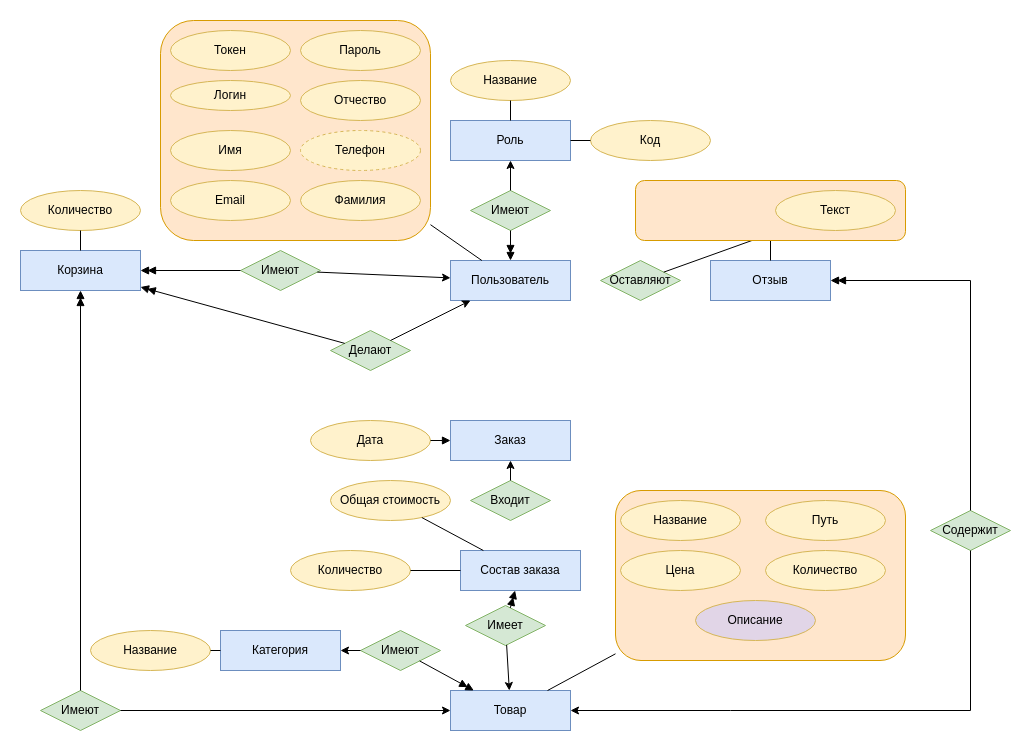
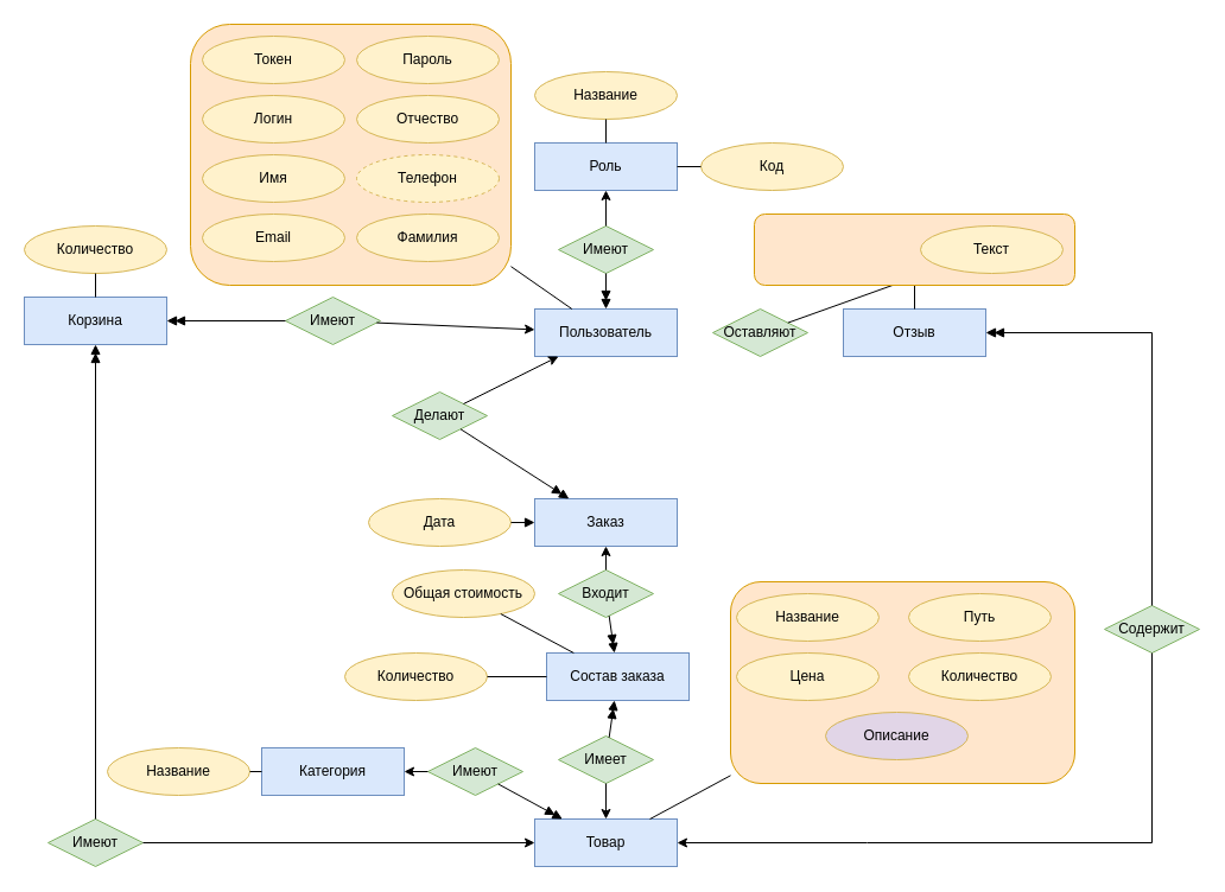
- <mxCell id="56" value="Логин" style="ellipse;whiteSpace=wrap;html=1;fillColor=#fff2cc;strokeColor=#d6b656;" parent="47" vertex="1"><mxGeometry x="10" y="60" width="120" height="30" as="geometry" /></mxCell>
+ <mxCell id="56" value="Логин" style="ellipse;whiteSpace=wrap;html=1;fillColor=#fff2cc;strokeColor=#d6b656;" parent="47" vertex="1"><mxGeometry x="10" y="60" width="120" height="40" as="geometry" /></mxCell>
- <mxCell id="19" value="" style="endArrow=doubleBlock;html=1;rounded=0;endFill=1;" parent="1" source="17" target="38" edge="1"><mxGeometry width="50" height="50" relative="1" as="geometry"><mxPoint x="520" y="270" as="sourcePoint" /><mxPoint x="520" y="300" as="targetPoint" /></mxGeometry></mxCell>
+ <mxCell id="19" value="" style="endArrow=doubleBlock;html=1;rounded=0;endFill=1;" parent="1" source="17" target="5" edge="1"><mxGeometry width="50" height="50" relative="1" as="geometry"><mxPoint x="520" y="270" as="sourcePoint" /><mxPoint x="520" y="300" as="targetPoint" /></mxGeometry></mxCell>
+ <mxCell id="21" value="" style="endArrow=doubleBlock;html=1;rounded=0;endFill=1;" parent="1" source="20" target="6" edge="1"><mxGeometry width="50" height="50" relative="1" as="geometry"><mxPoint x="520" y="410" as="sourcePoint" /><mxPoint x="520" y="440" as="targetPoint" /></mxGeometry></mxCell>
- <mxCell id="23" value="Имеет" style="rhombus;whiteSpace=wrap;html=1;fillColor=#d5e8d4;strokeColor=#82b366;" parent="1" vertex="1"><mxGeometry x="465" y="605" width="80" height="40" as="geometry" /></mxCell>
+ <mxCell id="23" value="Имеет" style="rhombus;whiteSpace=wrap;html=1;fillColor=#d5e8d4;strokeColor=#82b366;" parent="1" vertex="1"><mxGeometry x="470" y="620" width="80" height="40" as="geometry" /></mxCell>
